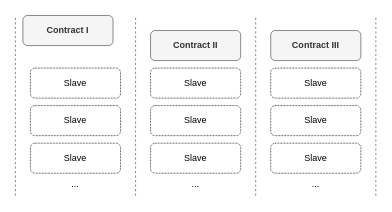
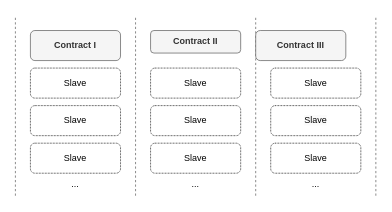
- <mxCell id="2" value="Contract I" style="rounded=1;whiteSpace=wrap;html=1;fontStyle=1;fillColor=#f5f5f5;fontColor=#333333;strokeColor=#666666;" vertex="1" parent="1"><mxGeometry x="30" y="20" width="120" height="40" as="geometry" /></mxCell>
+ <mxCell id="2" value="Contract I" style="rounded=1;whiteSpace=wrap;html=1;fontStyle=1;fillColor=#f5f5f5;fontColor=#333333;strokeColor=#666666;" vertex="1" parent="1"><mxGeometry x="40" y="40" width="120" height="40" as="geometry" /></mxCell>
- <mxCell id="9" value="Contract II" style="rounded=1;whiteSpace=wrap;html=1;fontStyle=1;fillColor=#f5f5f5;fontColor=#333333;strokeColor=#666666;" vertex="1" parent="1"><mxGeometry x="200" y="40" width="120" height="40" as="geometry" /></mxCell>
+ <mxCell id="9" value="Contract II" style="rounded=1;whiteSpace=wrap;html=1;fontStyle=1;fillColor=#f5f5f5;fontColor=#333333;strokeColor=#666666;" vertex="1" parent="1"><mxGeometry x="200" y="40" width="120" height="30" as="geometry" /></mxCell>
- <mxCell id="15" value="Contract III" style="rounded=1;whiteSpace=wrap;html=1;fontStyle=1;fillColor=#f5f5f5;fontColor=#333333;strokeColor=#666666;" vertex="1" parent="1"><mxGeometry x="360" y="40" width="120" height="40" as="geometry" /></mxCell>
+ <mxCell id="15" value="Contract III" style="rounded=1;whiteSpace=wrap;html=1;fontStyle=1;fillColor=#f5f5f5;fontColor=#333333;strokeColor=#666666;" vertex="1" parent="1"><mxGeometry x="340" y="40" width="120" height="40" as="geometry" /></mxCell>
